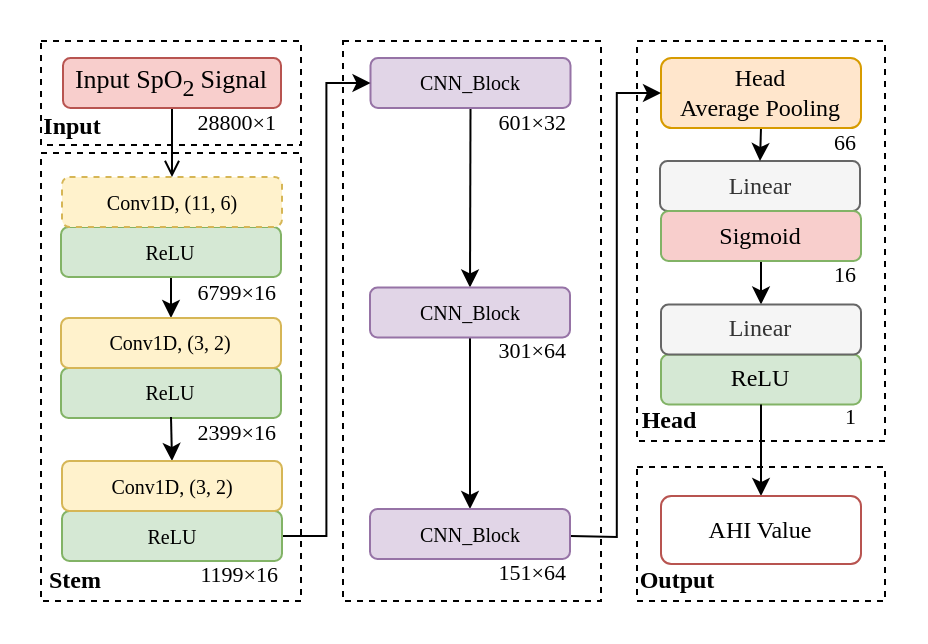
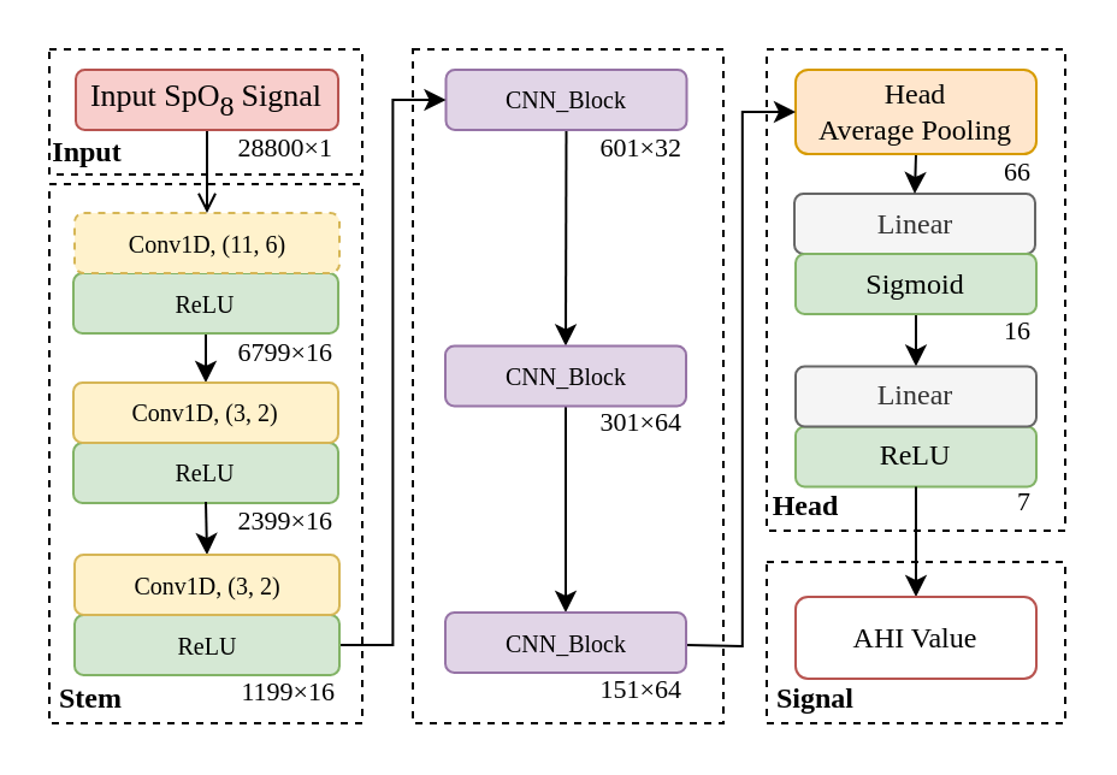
- <mxCell id="27" value="&lt;font&gt;&lt;span style=&quot;font-size: 13px&quot;&gt;Input SpO&lt;/span&gt;&lt;sub&gt;&lt;font style=&quot;font-size: 12px&quot;&gt;2&amp;nbsp;&lt;/font&gt;&lt;/sub&gt;&lt;span style=&quot;font-size: 13px&quot;&gt;Signal&lt;/span&gt;&lt;br&gt;&lt;/font&gt;" style="rounded=1;whiteSpace=wrap;html=1;fontFamily=Times New Roman;fontStyle=0;fillColor=#f8cecc;strokeColor=#b85450;shadow=0;glass=0;sketch=0;" parent="1" vertex="1"><mxGeometry x="31" y="28.5" width="109" height="25" as="geometry" /></mxCell>
+ <mxCell id="27" value="&lt;font&gt;&lt;span style=&quot;font-size: 13px&quot;&gt;Input SpO&lt;/span&gt;&lt;sub&gt;&lt;font style=&quot;font-size: 12px&quot;&gt;8&amp;nbsp;&lt;/font&gt;&lt;/sub&gt;&lt;span style=&quot;font-size: 13px&quot;&gt;Signal&lt;/span&gt;&lt;br&gt;&lt;/font&gt;" style="rounded=1;whiteSpace=wrap;html=1;fontFamily=Times New Roman;fontStyle=0;fillColor=#f8cecc;strokeColor=#b85450;shadow=0;glass=0;sketch=0;" parent="1" vertex="1"><mxGeometry x="31" y="28.5" width="109" height="25" as="geometry" /></mxCell>
- <mxCell id="44" value="&lt;font style=&quot;font-size: 12px&quot;&gt;&lt;span&gt;Sigmoid&lt;/span&gt;&lt;/font&gt;" style="rounded=1;whiteSpace=wrap;html=1;fontFamily=Times New Roman;fontStyle=0;fillColor=#f8cecc;strokeColor=#82b366;shadow=0;glass=0;sketch=0;" parent="1" vertex="1"><mxGeometry x="330" y="105" width="100" height="25" as="geometry" /></mxCell>
+ <mxCell id="44" value="&lt;font style=&quot;font-size: 12px&quot;&gt;&lt;span&gt;Sigmoid&lt;/span&gt;&lt;/font&gt;" style="rounded=1;whiteSpace=wrap;html=1;fontFamily=Times New Roman;fontStyle=0;fillColor=#d5e8d4;strokeColor=#82b366;shadow=0;glass=0;sketch=0;" parent="1" vertex="1"><mxGeometry x="330" y="105" width="100" height="25" as="geometry" /></mxCell>
- <mxCell id="46" value="&lt;font style=&quot;line-height: 1.2 ; font-size: 11px&quot;&gt;1&lt;/font&gt;" style="text;html=1;strokeColor=none;fillColor=none;align=right;verticalAlign=middle;whiteSpace=wrap;rounded=0;labelBackgroundColor=none;fontSize=15;fontColor=#000000;fontFamily=Times New Roman;fontStyle=0" parent="1" vertex="1"><mxGeometry x="415" y="201.75" width="15" height="8.25" as="geometry" /></mxCell>
+ <mxCell id="46" value="&lt;font style=&quot;line-height: 1.2 ; font-size: 11px&quot;&gt;7&lt;/font&gt;" style="text;html=1;strokeColor=none;fillColor=none;align=right;verticalAlign=middle;whiteSpace=wrap;rounded=0;labelBackgroundColor=none;fontSize=15;fontColor=#000000;fontFamily=Times New Roman;fontStyle=0" parent="1" vertex="1"><mxGeometry x="415" y="201.75" width="15" height="8.25" as="geometry" /></mxCell>
- <mxCell id="33" value="Output" style="text;html=1;strokeColor=none;fillColor=none;align=center;verticalAlign=middle;whiteSpace=wrap;rounded=0;fontStyle=1;fontFamily=Times New Roman;" parent="1" vertex="1"><mxGeometry x="318" y="279" width="41" height="21" as="geometry" /></mxCell>
+ <mxCell id="33" value="Signal" style="text;html=1;strokeColor=none;fillColor=none;align=center;verticalAlign=middle;whiteSpace=wrap;rounded=0;fontStyle=1;fontFamily=Times New Roman;" parent="1" vertex="1"><mxGeometry x="318" y="279" width="41" height="21" as="geometry" /></mxCell>
